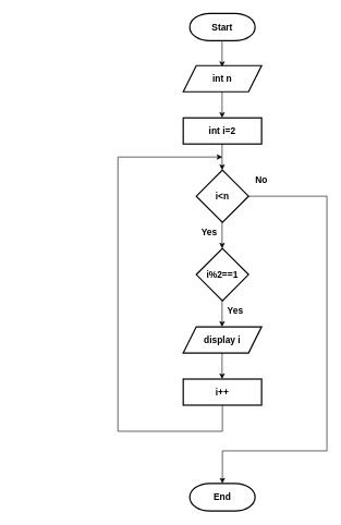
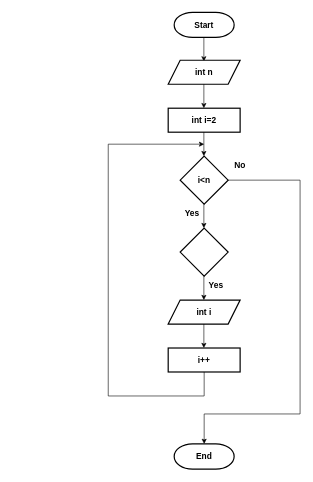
- <mxCell id="16" value="i%2==1" style="text;html=1;strokeColor=none;fillColor=none;align=center;verticalAlign=middle;whiteSpace=wrap;rounded=0;fontSize=14;fontStyle=1" vertex="1" parent="1"><mxGeometry x="310" y="405" width="60" height="30" as="geometry" /></mxCell>
- <mxCell id="19" value="display i" style="text;html=1;strokeColor=none;fillColor=none;align=center;verticalAlign=middle;whiteSpace=wrap;rounded=0;fontSize=14;fontStyle=1" vertex="1" parent="1"><mxGeometry x="310" y="505" width="60" height="30" as="geometry" /></mxCell>
+ <mxCell id="19" value="int i" style="text;html=1;strokeColor=none;fillColor=none;align=center;verticalAlign=middle;whiteSpace=wrap;rounded=0;fontSize=14;fontStyle=1" vertex="1" parent="1"><mxGeometry x="310" y="505" width="60" height="30" as="geometry" /></mxCell>
